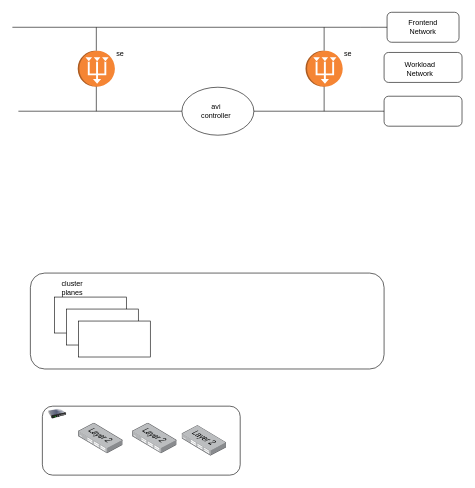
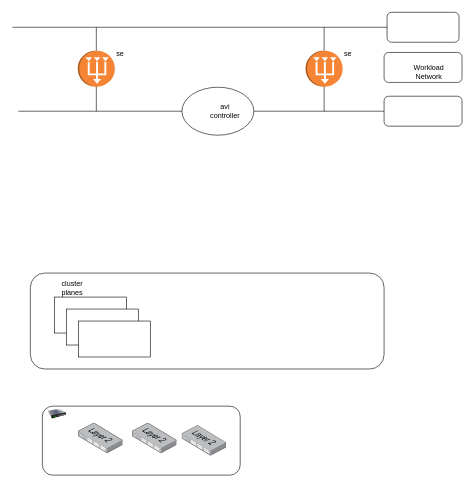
- <mxCell id="22" value="Frontend Network" style="text;html=1;strokeColor=none;fillColor=none;align=center;verticalAlign=middle;whiteSpace=wrap;rounded=0;" vertex="1" parent="1"><mxGeometry x="675" y="30" width="60" height="30" as="geometry" /></mxCell>
- <mxCell id="28" value="Workload Network" style="text;html=1;strokeColor=none;fillColor=none;align=center;verticalAlign=middle;whiteSpace=wrap;rounded=0;" vertex="1" parent="1"><mxGeometry x="670" y="99" width="60" height="30" as="geometry" /></mxCell>
+ <mxCell id="28" value="Workload Network" style="text;html=1;strokeColor=none;fillColor=none;align=center;verticalAlign=middle;whiteSpace=wrap;rounded=0;" vertex="1" parent="1"><mxGeometry x="685" y="104" width="60" height="30" as="geometry" /></mxCell>
- <mxCell id="26" value="avi controller" style="text;html=1;strokeColor=none;fillColor=none;align=center;verticalAlign=middle;whiteSpace=wrap;rounded=0;" vertex="1" parent="1"><mxGeometry x="330" y="170" width="60" height="30" as="geometry" /></mxCell>
+ <mxCell id="26" value="avi controller" style="text;html=1;strokeColor=none;fillColor=none;align=center;verticalAlign=middle;whiteSpace=wrap;rounded=0;" vertex="1" parent="1"><mxGeometry x="345" y="170" width="60" height="30" as="geometry" /></mxCell>
